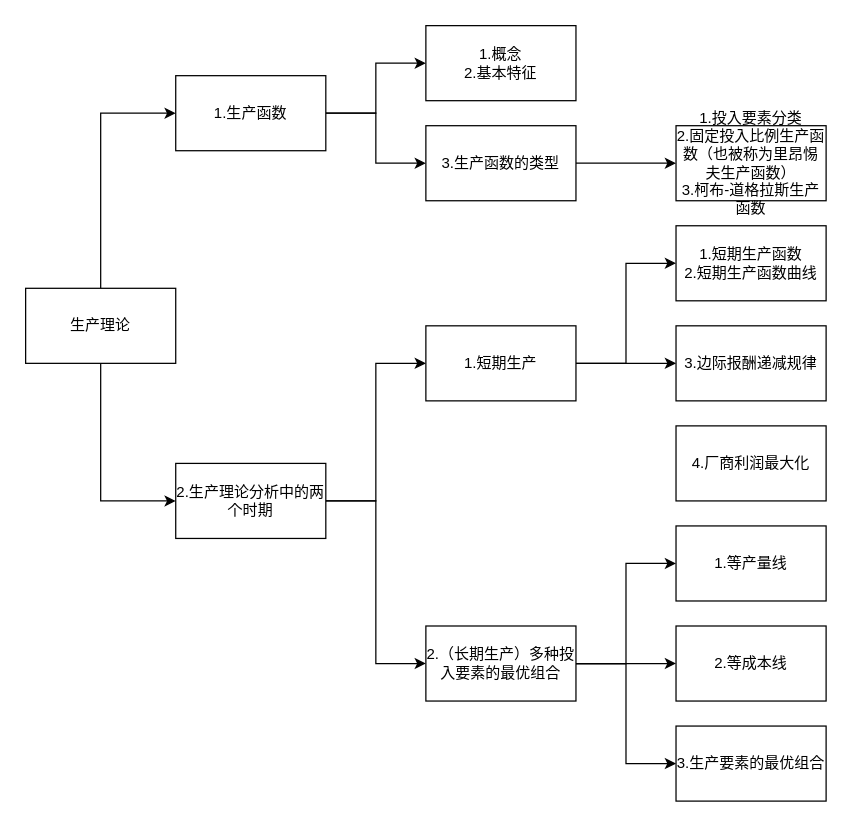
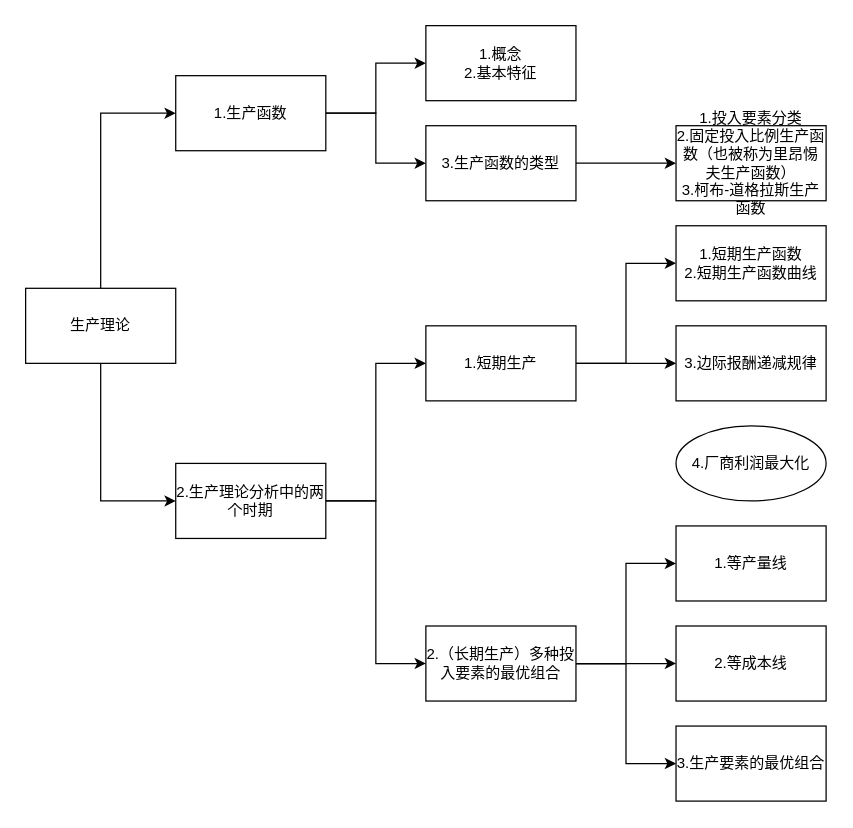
- <mxCell id="24" value="4.厂商利润最大化" style="rounded=0;whiteSpace=wrap;html=1;" parent="1" vertex="1"><mxGeometry x="540" y="340" width="120" height="60" as="geometry" /></mxCell>
+ <mxCell id="24" value="4.厂商利润最大化" style="ellipse;whiteSpace=wrap;html=1;" parent="1" vertex="1"><mxGeometry x="540" y="340" width="120" height="60" as="geometry" /></mxCell>
